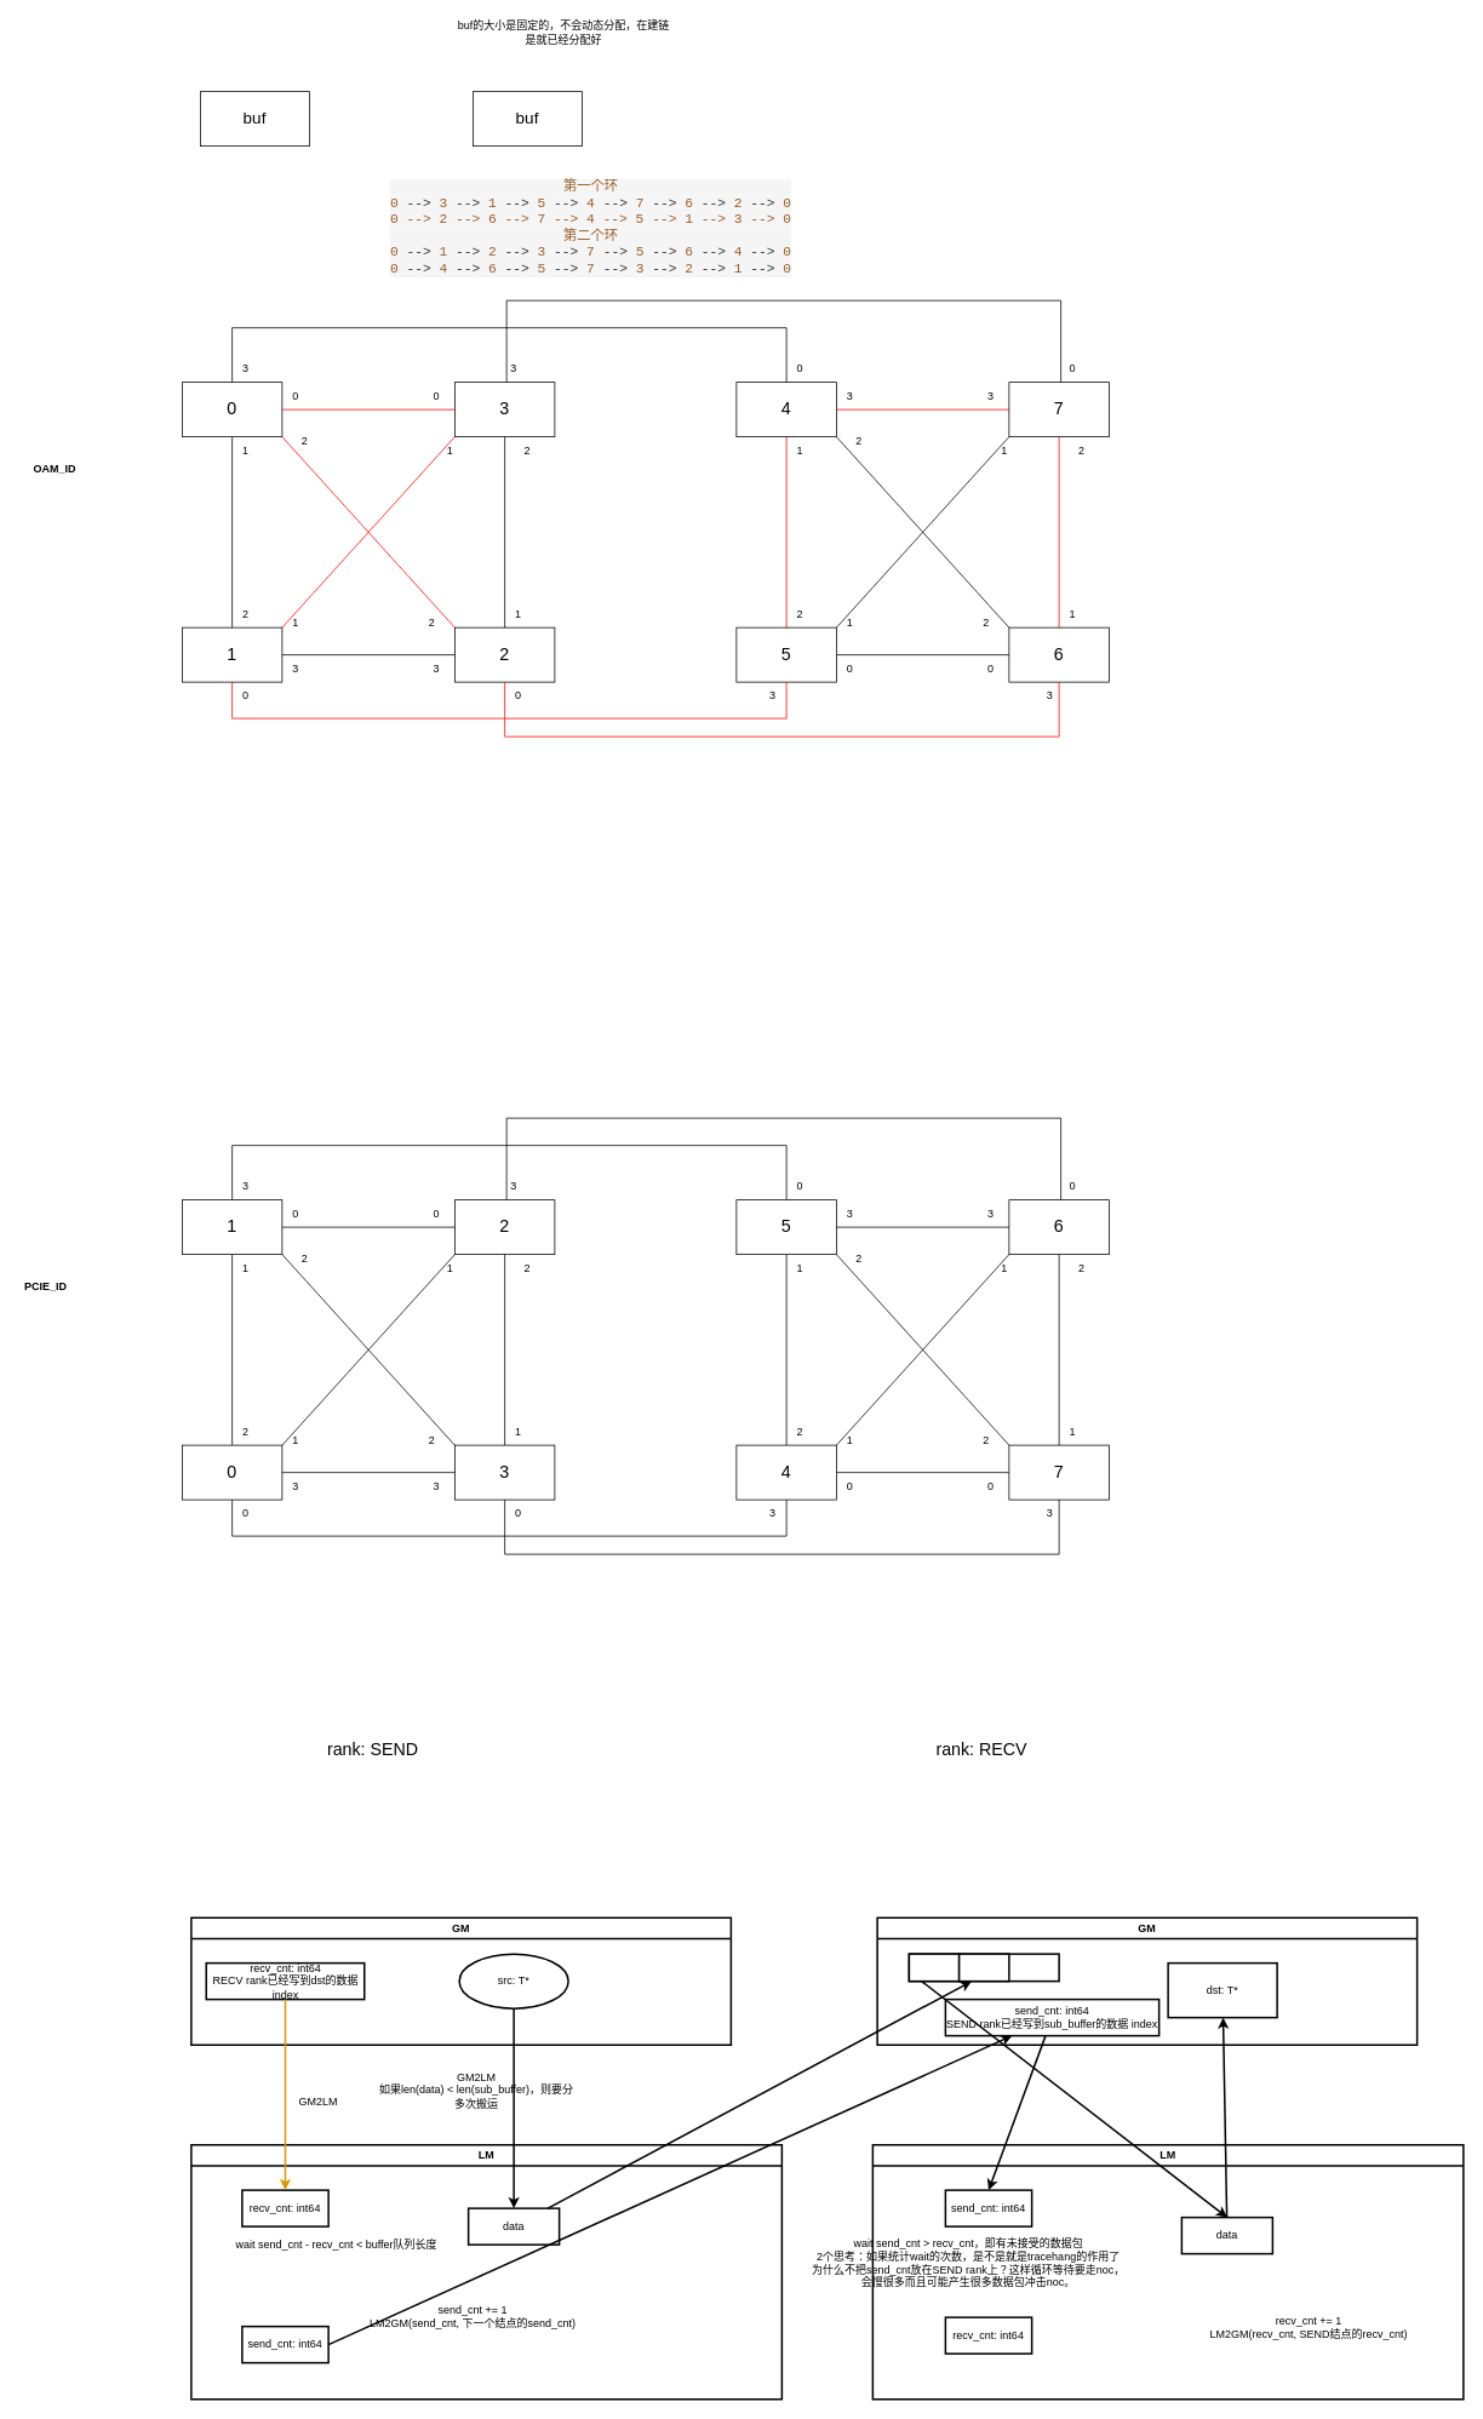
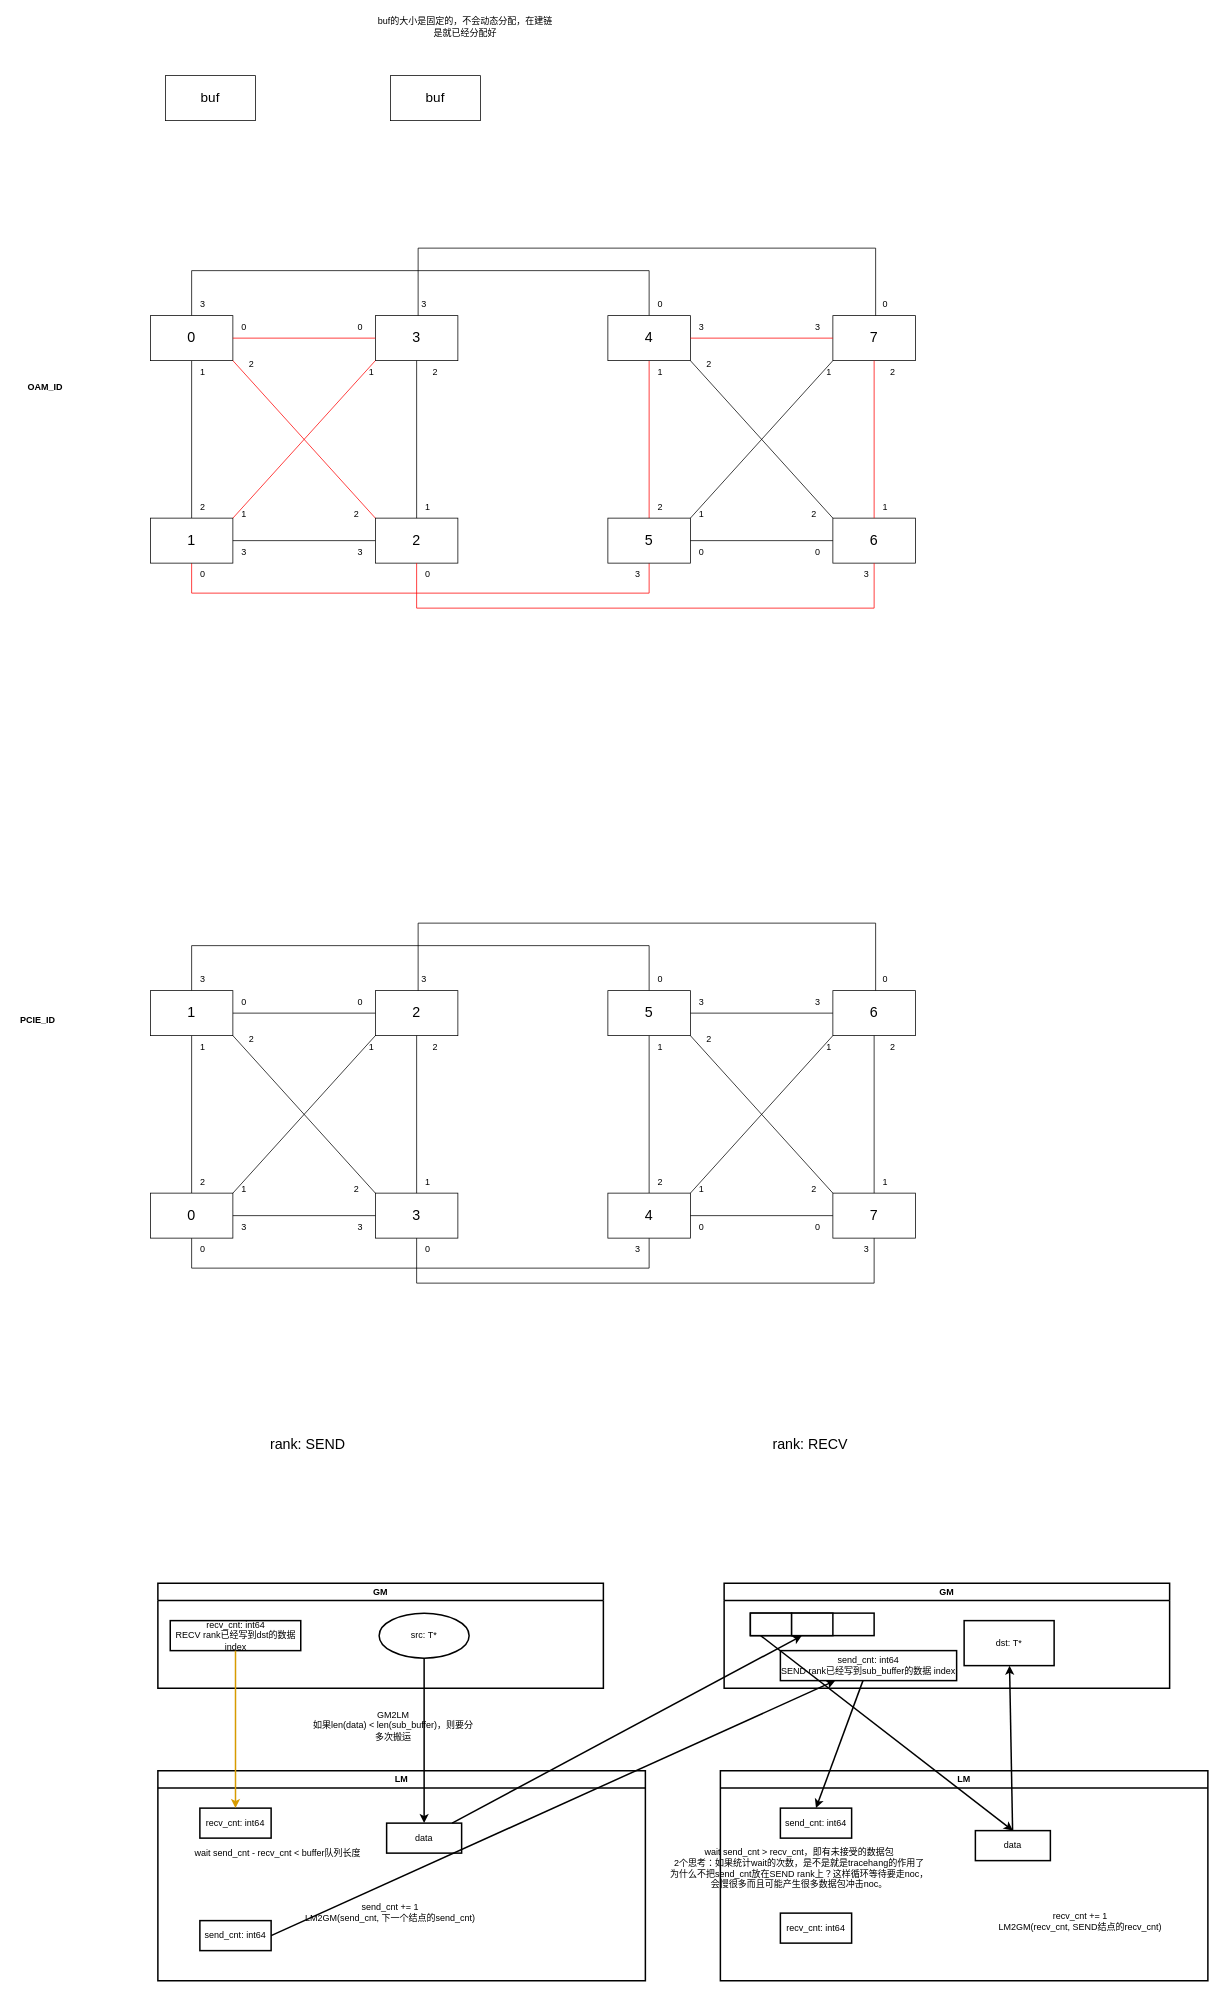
- <mxCell id="119" value="&lt;div style=&quot;color: rgb(51, 51, 51); background-color: rgb(245, 245, 245); font-family: Menlo, Monaco, &amp;quot;Courier New&amp;quot;, monospace; line-height: 18px; white-space: pre;&quot;&gt;&lt;span style=&quot;color: rgb(156, 93, 39);&quot;&gt;第一个环&lt;/span&gt;&lt;/div&gt;&lt;div style=&quot;color: rgb(51, 51, 51); background-color: rgb(245, 245, 245); font-family: Menlo, Monaco, &amp;quot;Courier New&amp;quot;, monospace; line-height: 18px; white-space: pre;&quot;&gt;&lt;span style=&quot;color: rgb(156, 93, 39);&quot;&gt;0&lt;/span&gt; --&amp;gt; &lt;span style=&quot;color: rgb(156, 93, 39);&quot;&gt;3&lt;/span&gt; --&amp;gt; &lt;span style=&quot;color: rgb(156, 93, 39);&quot;&gt;1&lt;/span&gt; --&amp;gt; &lt;span style=&quot;color: rgb(156, 93, 39);&quot;&gt;5&lt;/span&gt; --&amp;gt; &lt;span style=&quot;color: rgb(156, 93, 39);&quot;&gt;4&lt;/span&gt; --&amp;gt; &lt;span style=&quot;color: rgb(156, 93, 39);&quot;&gt;7&lt;/span&gt; --&amp;gt; &lt;span style=&quot;color: rgb(156, 93, 39);&quot;&gt;6&lt;/span&gt; --&amp;gt; &lt;span style=&quot;color: rgb(156, 93, 39);&quot;&gt;2&lt;/span&gt; --&amp;gt; &lt;span style=&quot;color: rgb(156, 93, 39);&quot;&gt;0&lt;/span&gt;&lt;/div&gt;&lt;div style=&quot;color: rgb(51, 51, 51); background-color: rgb(245, 245, 245); font-family: Menlo, Monaco, &amp;quot;Courier New&amp;quot;, monospace; line-height: 18px; white-space: pre;&quot;&gt;&lt;span style=&quot;color: rgb(156, 93, 39);&quot;&gt;0 --&amp;gt; 2 --&amp;gt; 6 --&amp;gt; 7 --&amp;gt; 4 --&amp;gt; 5 --&amp;gt; 1 --&amp;gt; 3 --&amp;gt; 0&lt;/span&gt;&lt;/div&gt;&lt;div style=&quot;color: rgb(51, 51, 51); background-color: rgb(245, 245, 245); font-family: Menlo, Monaco, &amp;quot;Courier New&amp;quot;, monospace; line-height: 18px; white-space: pre;&quot;&gt;&lt;span style=&quot;color: rgb(156, 93, 39);&quot;&gt;第二个环&lt;/span&gt;&lt;/div&gt;&lt;div style=&quot;color: rgb(51, 51, 51); background-color: rgb(245, 245, 245); font-family: Menlo, Monaco, &amp;quot;Courier New&amp;quot;, monospace; line-height: 18px; white-space: pre;&quot;&gt;&lt;div style=&quot;line-height: 18px;&quot;&gt;&lt;div&gt;&lt;span style=&quot;color: rgb(156, 93, 39);&quot;&gt;0&lt;/span&gt; --&amp;gt; &lt;span style=&quot;color: rgb(156, 93, 39);&quot;&gt;1&lt;/span&gt; --&amp;gt; &lt;span style=&quot;color: rgb(156, 93, 39);&quot;&gt;2&lt;/span&gt; --&amp;gt; &lt;span style=&quot;color: rgb(156, 93, 39);&quot;&gt;3&lt;/span&gt; --&amp;gt; &lt;span style=&quot;color: rgb(156, 93, 39);&quot;&gt;7&lt;/span&gt; --&amp;gt; &lt;span style=&quot;color: rgb(156, 93, 39);&quot;&gt;5&lt;/span&gt; --&amp;gt; &lt;span style=&quot;color: rgb(156, 93, 39);&quot;&gt;6&lt;/span&gt; --&amp;gt; &lt;span style=&quot;color: rgb(156, 93, 39);&quot;&gt;4&lt;/span&gt; --&amp;gt; &lt;span style=&quot;color: rgb(156, 93, 39);&quot;&gt;0&lt;/span&gt;&lt;/div&gt;&lt;div&gt;&lt;span style=&quot;color: rgb(156, 93, 39);&quot;&gt;0&lt;/span&gt; --&amp;gt; &lt;span style=&quot;color: rgb(156, 93, 39);&quot;&gt;4&lt;/span&gt; --&amp;gt; &lt;span style=&quot;color: rgb(156, 93, 39);&quot;&gt;6&lt;/span&gt; --&amp;gt; &lt;span style=&quot;color: rgb(156, 93, 39);&quot;&gt;5&lt;/span&gt; --&amp;gt; &lt;span style=&quot;color: rgb(156, 93, 39);&quot;&gt;7&lt;/span&gt; --&amp;gt; &lt;span style=&quot;color: rgb(156, 93, 39);&quot;&gt;3&lt;/span&gt; --&amp;gt; &lt;span style=&quot;color: rgb(156, 93, 39);&quot;&gt;2&lt;/span&gt; --&amp;gt; &lt;span style=&quot;color: rgb(156, 93, 39);&quot;&gt;1&lt;/span&gt; --&amp;gt; &lt;span style=&quot;color: rgb(156, 93, 39);&quot;&gt;0&lt;/span&gt;&lt;/div&gt;&lt;/div&gt;&lt;/div&gt;" style="text;html=1;align=center;verticalAlign=middle;whiteSpace=wrap;rounded=0;fontStyle=0;fontSize=15;" vertex="1" parent="1"><mxGeometry x="420" y="190" width="460" height="120" as="geometry" /></mxCell>
- <mxCell id="118" value="PCIE_ID" style="text;html=1;align=center;verticalAlign=middle;whiteSpace=wrap;rounded=0;fontStyle=1" vertex="1" parent="1"><mxGeometry x="20" y="1400" width="60" height="30" as="geometry" /></mxCell>
+ <mxCell id="118" value="PCIE_ID" style="text;html=1;align=center;verticalAlign=middle;whiteSpace=wrap;rounded=0;fontStyle=1" vertex="1" parent="1"><mxGeometry x="20" y="1345" width="60" height="30" as="geometry" /></mxCell>
- <mxCell id="132" value="GM2LM" style="text;html=1;align=center;verticalAlign=middle;whiteSpace=wrap;rounded=0;strokeWidth=2;" vertex="1" parent="1"><mxGeometry x="320" y="2298" width="60" height="30" as="geometry" /></mxCell>
